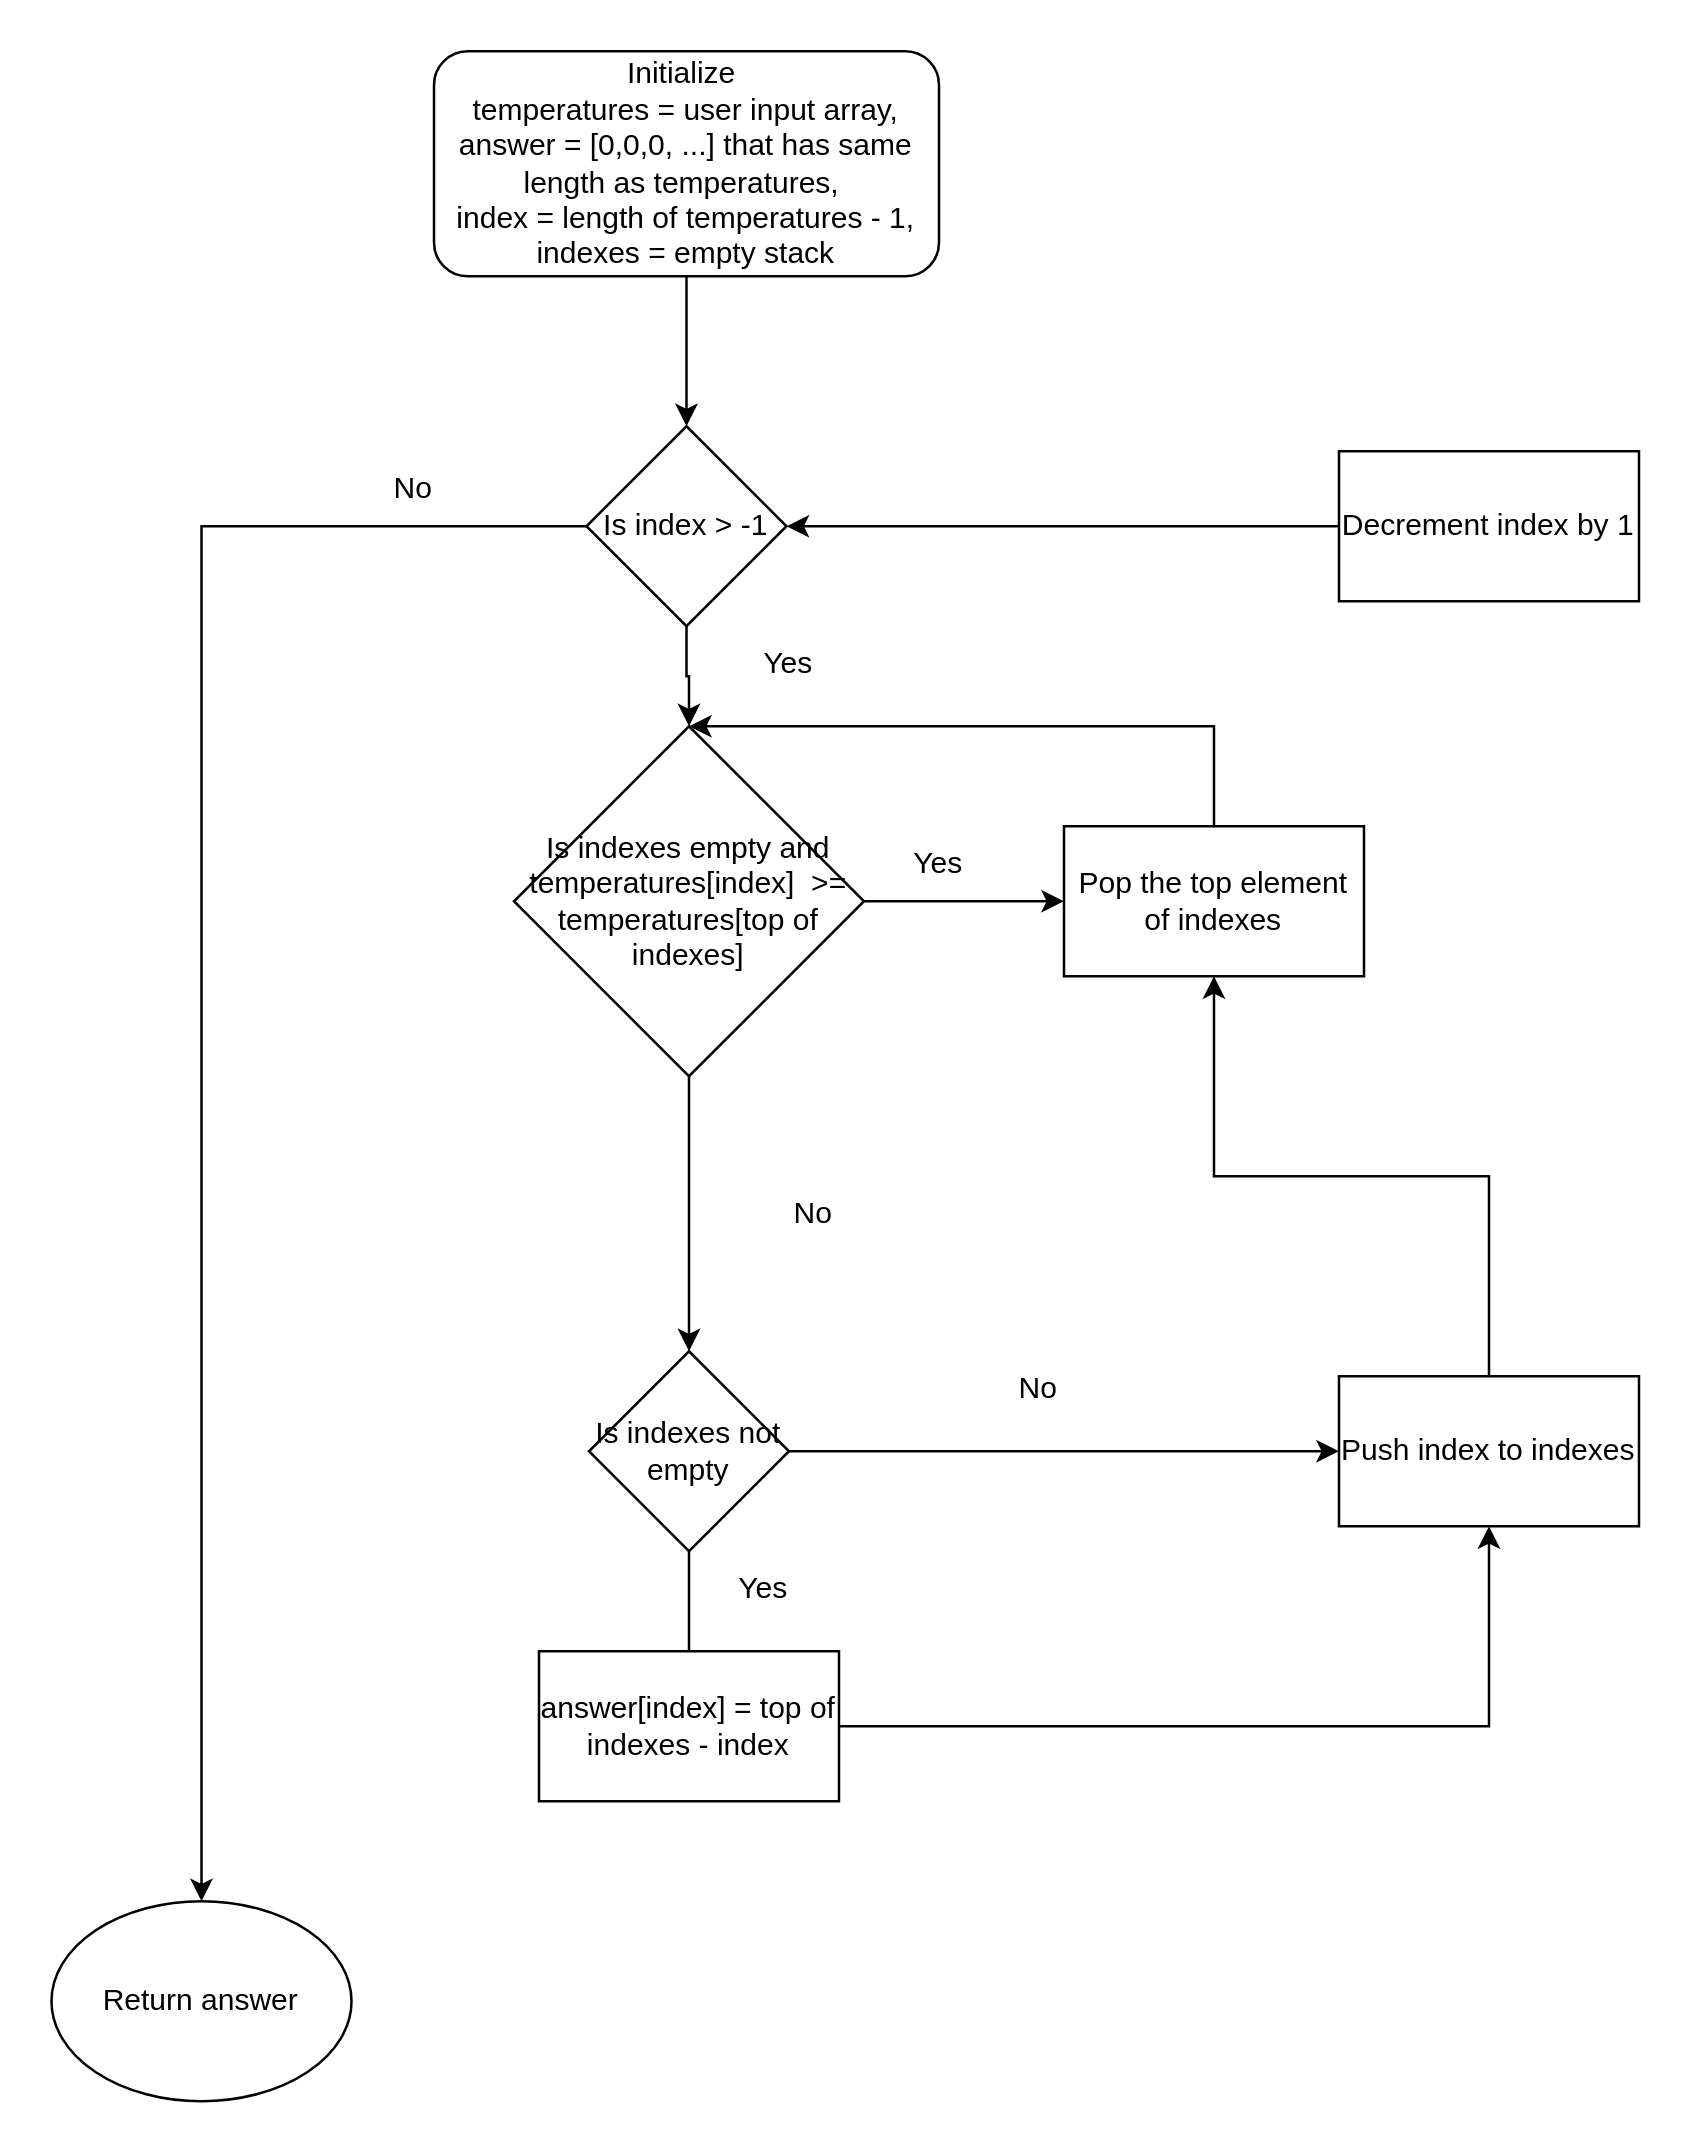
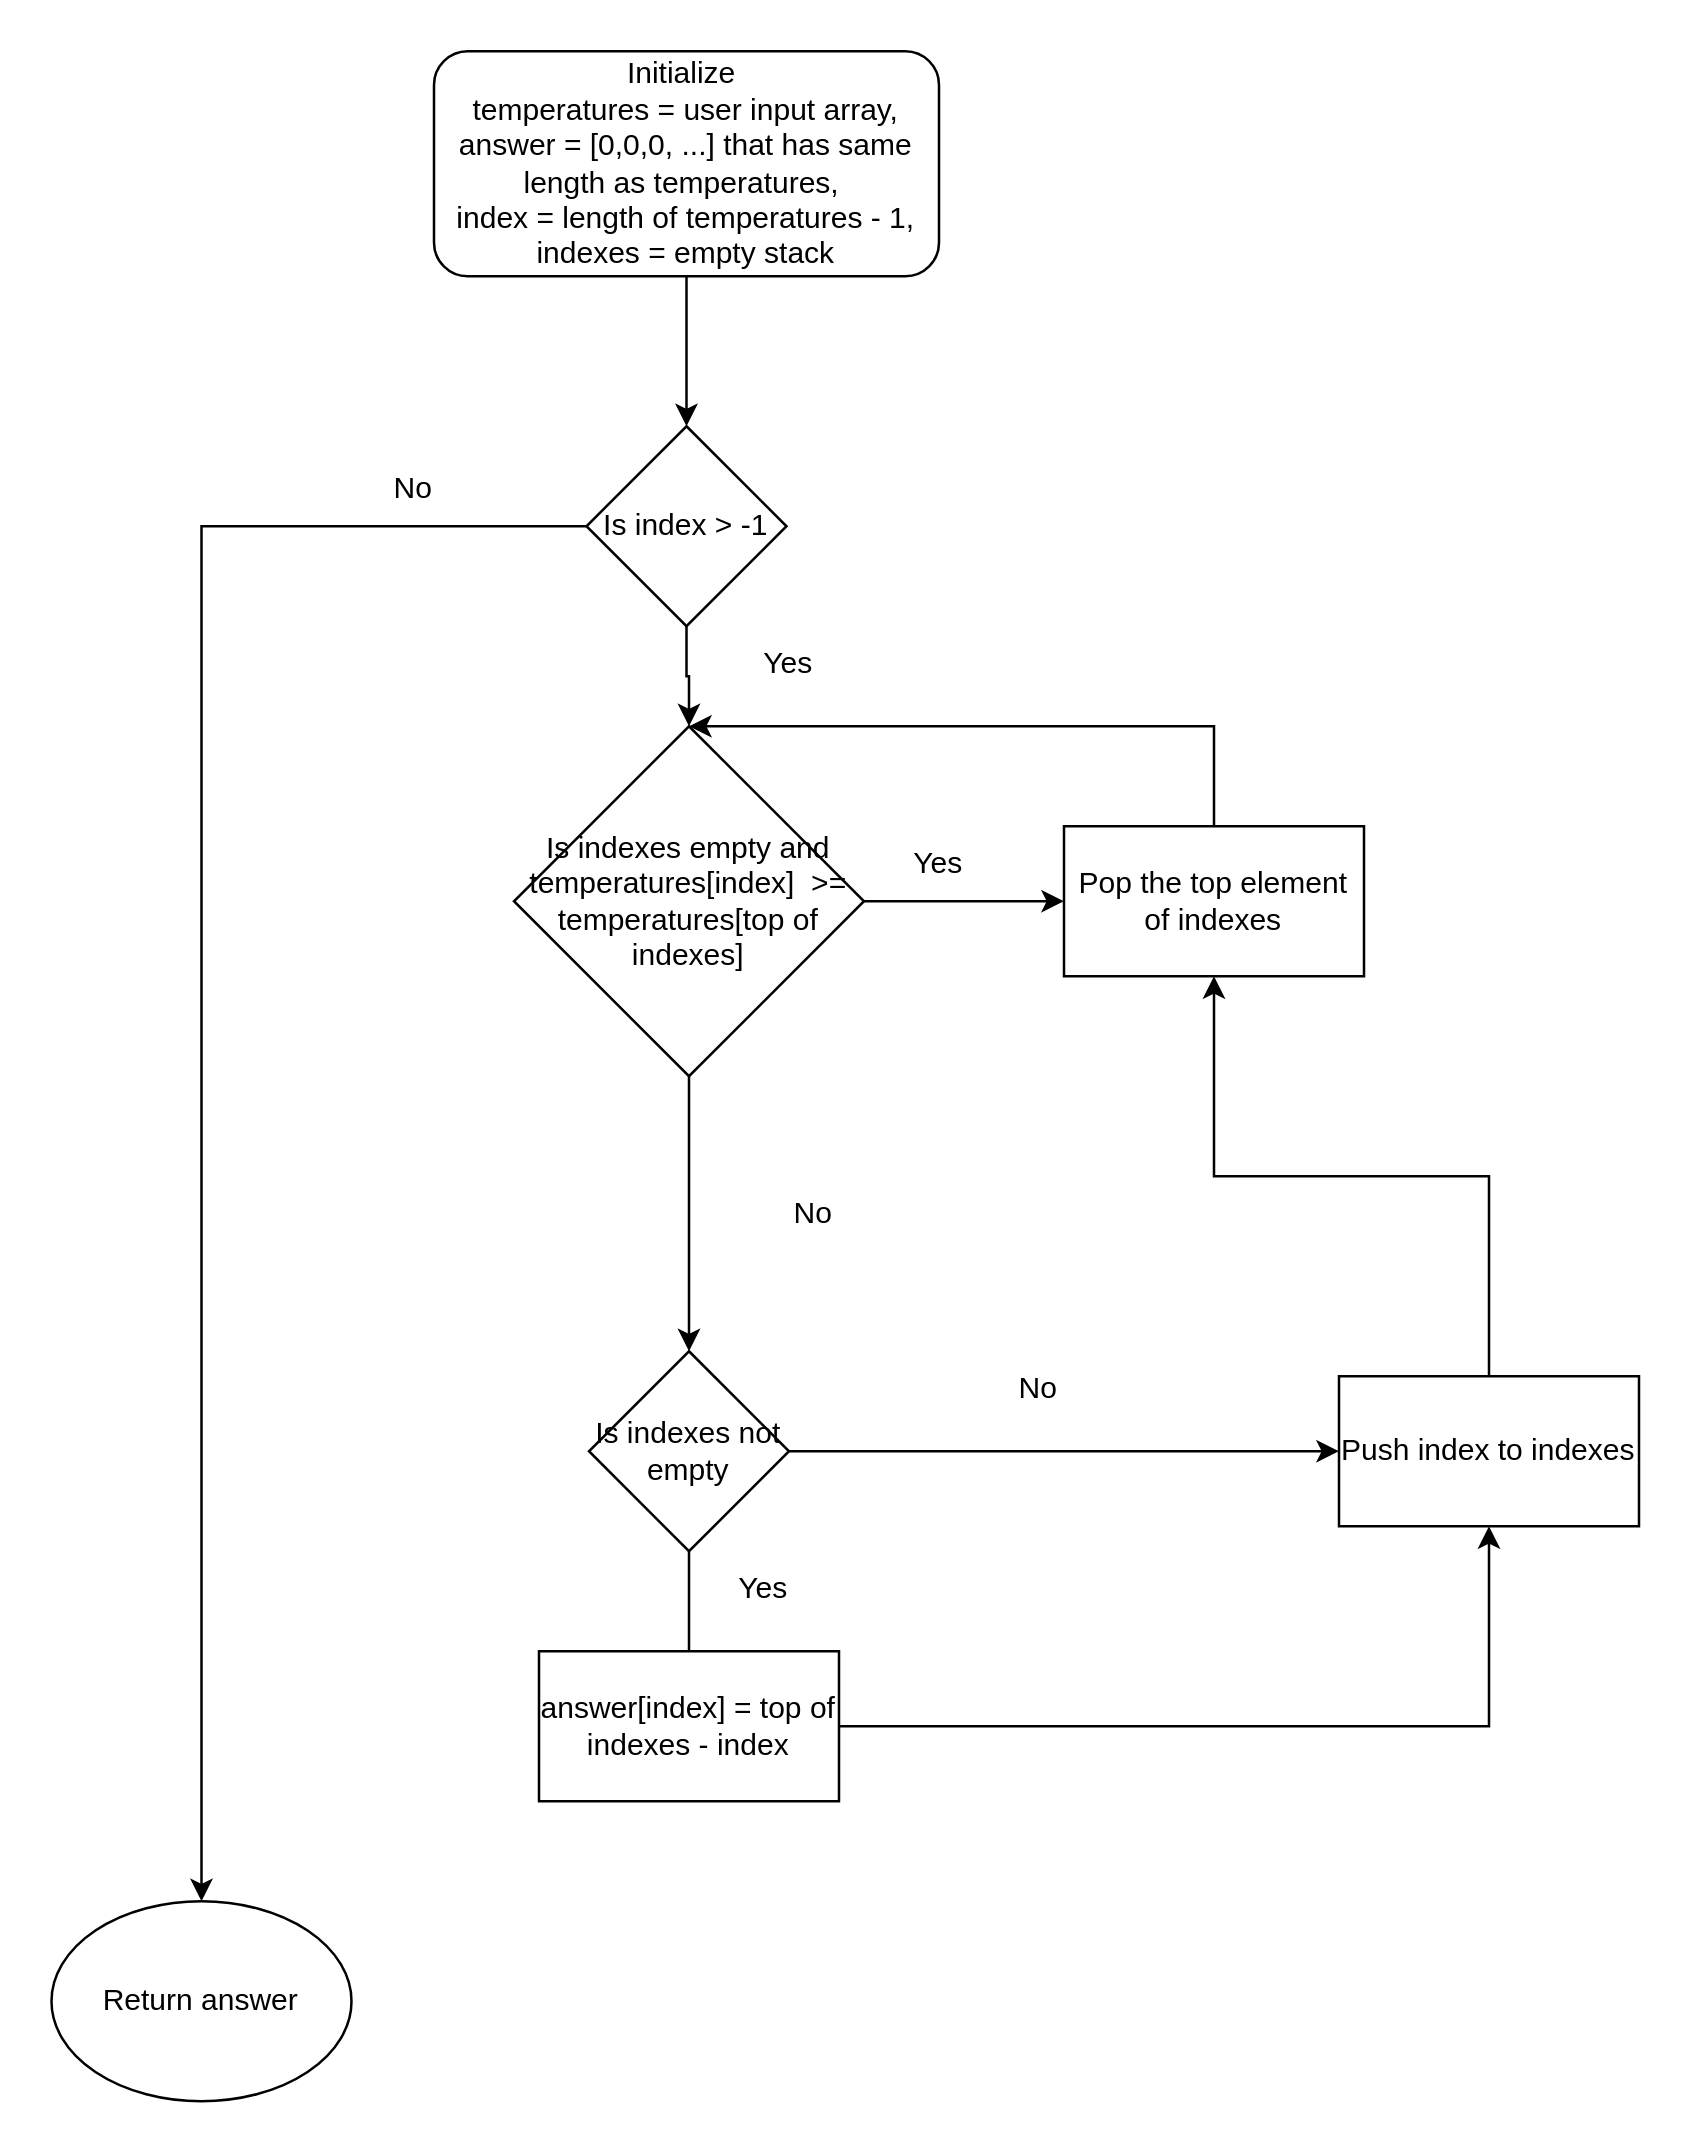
- <mxCell id="23" style="edgeStyle=orthogonalEdgeStyle;rounded=0;orthogonalLoop=1;jettySize=auto;html=1;exitX=0;exitY=0.5;exitDx=0;exitDy=0;entryX=1;entryY=0.5;entryDx=0;entryDy=0;" edge="1" parent="1" source="24" target="6"><mxGeometry relative="1" as="geometry" /></mxCell>
- <mxCell id="24" value="Decrement index by 1" style="rounded=0;whiteSpace=wrap;html=1;" vertex="1" parent="1"><mxGeometry x="535" y="180" width="120" height="60" as="geometry" /></mxCell>
